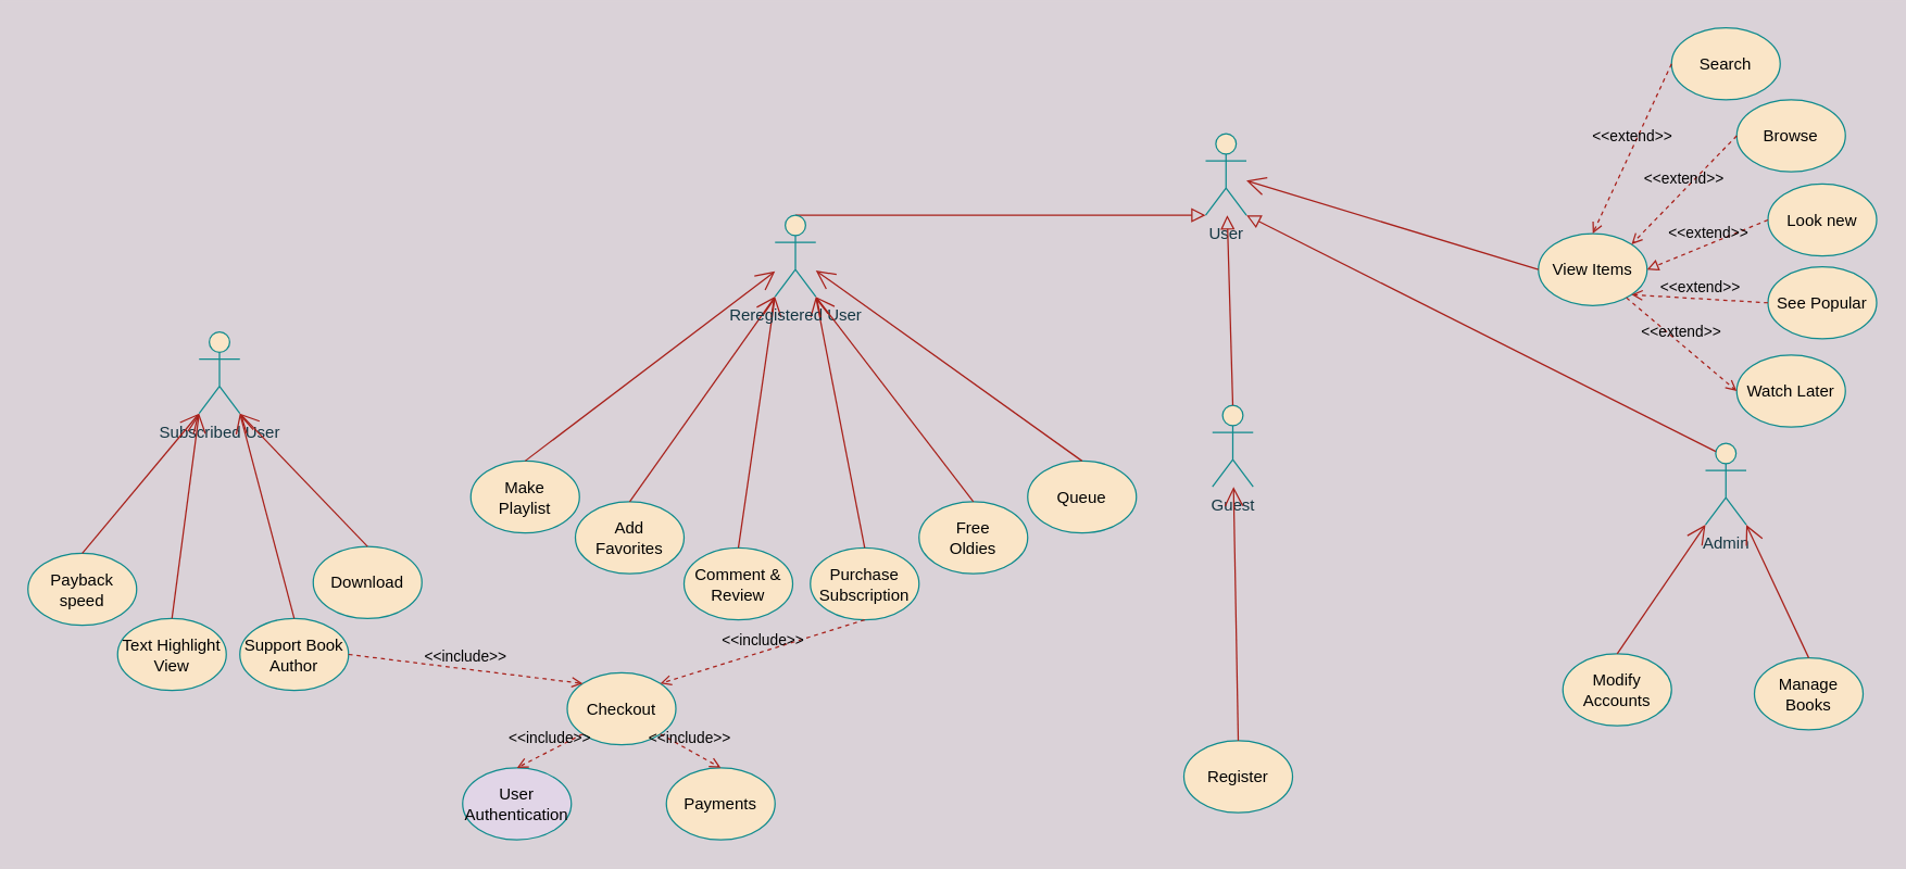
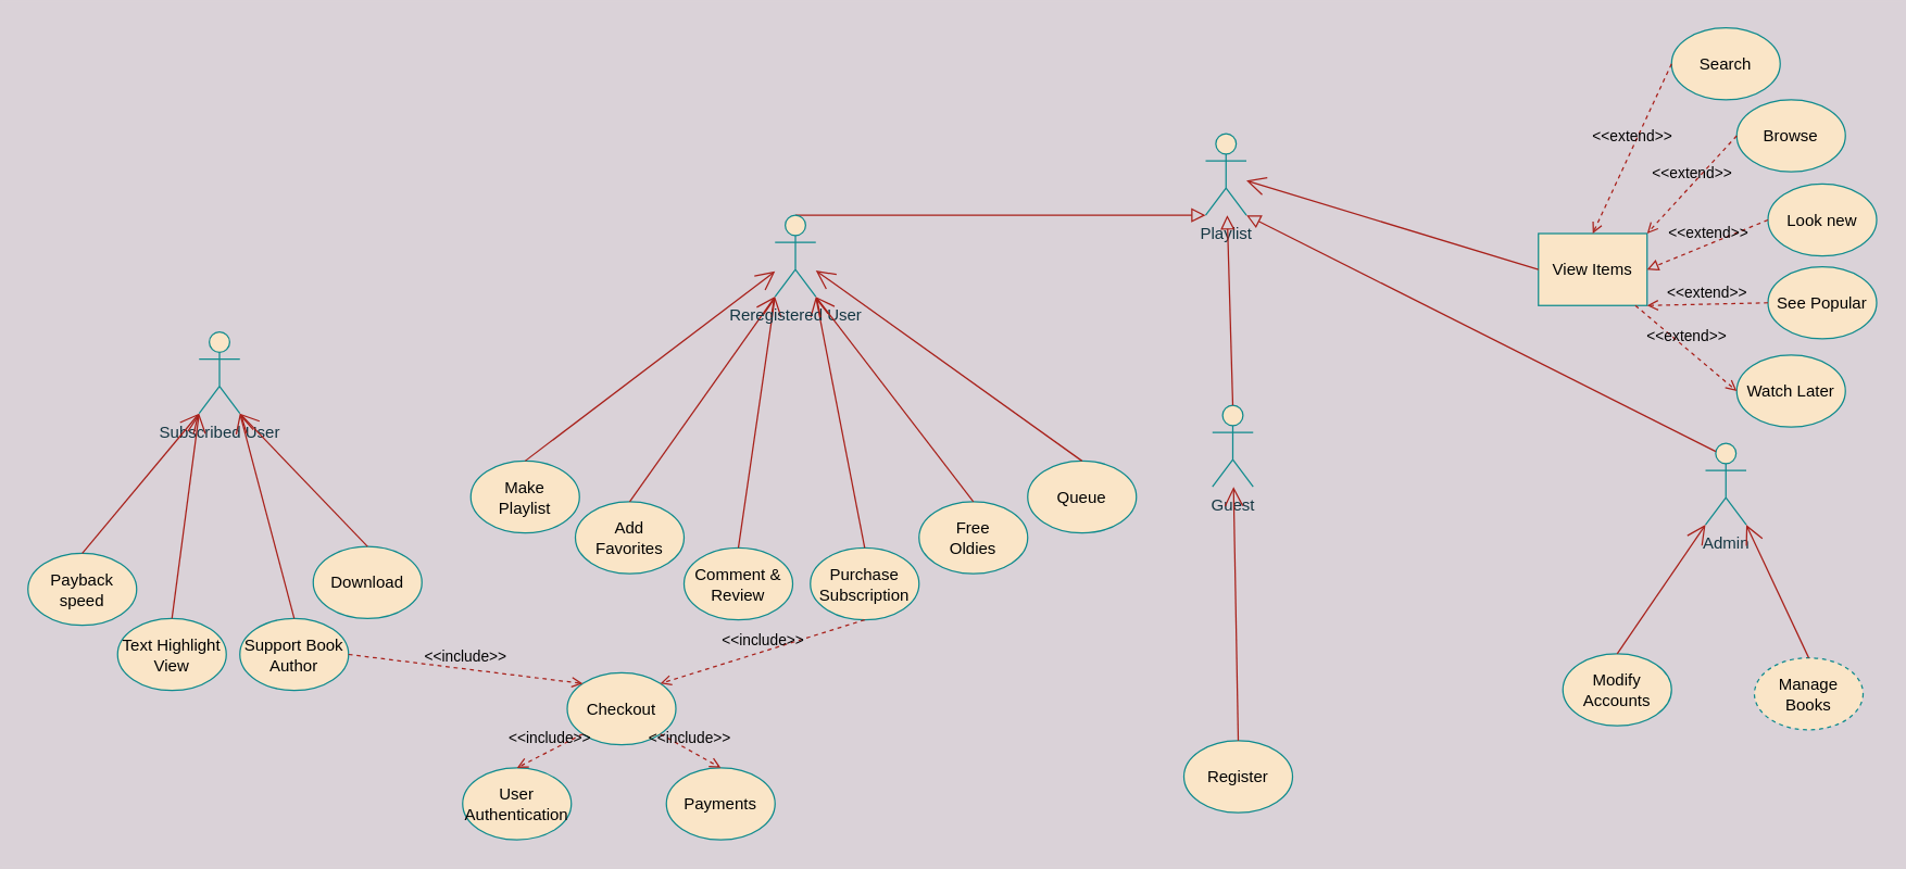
- <mxCell id="2" value="User&lt;br&gt;" style="shape=umlActor;verticalLabelPosition=bottom;verticalAlign=top;html=1;outlineConnect=0;fillColor=#FAE5C7;strokeColor=#0F8B8D;fontColor=#143642;rounded=0;" parent="1" vertex="1"><mxGeometry x="887" y="98" width="30" height="60" as="geometry" /></mxCell>
+ <mxCell id="2" value="Playlist&lt;br&gt;" style="shape=umlActor;verticalLabelPosition=bottom;verticalAlign=top;html=1;outlineConnect=0;fillColor=#FAE5C7;strokeColor=#0F8B8D;fontColor=#143642;rounded=0;" parent="1" vertex="1"><mxGeometry x="887" y="98" width="30" height="60" as="geometry" /></mxCell>
- <mxCell id="16" value="View Items" style="ellipse;whiteSpace=wrap;html=1;fontColor=none;strokeColor=#0F8B8D;fillColor=#FAE5C7;" parent="1" vertex="1"><mxGeometry x="1132" y="171.5" width="80" height="53" as="geometry" /></mxCell>
+ <mxCell id="16" value="View Items" style="whiteSpace=wrap;html=1;fontColor=none;strokeColor=#0F8B8D;fillColor=#FAE5C7;rounded=0;" parent="1" vertex="1"><mxGeometry x="1132" y="171.5" width="80" height="53" as="geometry" /></mxCell>
- <mxCell id="34" value="Manage&lt;br&gt;Books" style="ellipse;whiteSpace=wrap;html=1;fontColor=none;strokeColor=#0F8B8D;fillColor=#FAE5C7;" parent="1" vertex="1"><mxGeometry x="1291" y="484" width="80" height="53" as="geometry" /></mxCell>
+ <mxCell id="34" value="Manage&lt;br&gt;Books" style="ellipse;whiteSpace=wrap;html=1;fontColor=none;strokeColor=#0F8B8D;fillColor=#FAE5C7;dashed=1;" parent="1" vertex="1"><mxGeometry x="1291" y="484" width="80" height="53" as="geometry" /></mxCell>
- <mxCell id="55" value="User&lt;br&gt;Authentication" style="ellipse;whiteSpace=wrap;html=1;fontColor=none;strokeColor=#0F8B8D;fillColor=#e1d5e7;" parent="1" vertex="1"><mxGeometry x="340" y="565" width="80" height="53" as="geometry" /></mxCell>
+ <mxCell id="55" value="User&lt;br&gt;Authentication" style="ellipse;whiteSpace=wrap;html=1;fontColor=none;strokeColor=#0F8B8D;fillColor=#FAE5C7;" parent="1" vertex="1"><mxGeometry x="340" y="565" width="80" height="53" as="geometry" /></mxCell>
